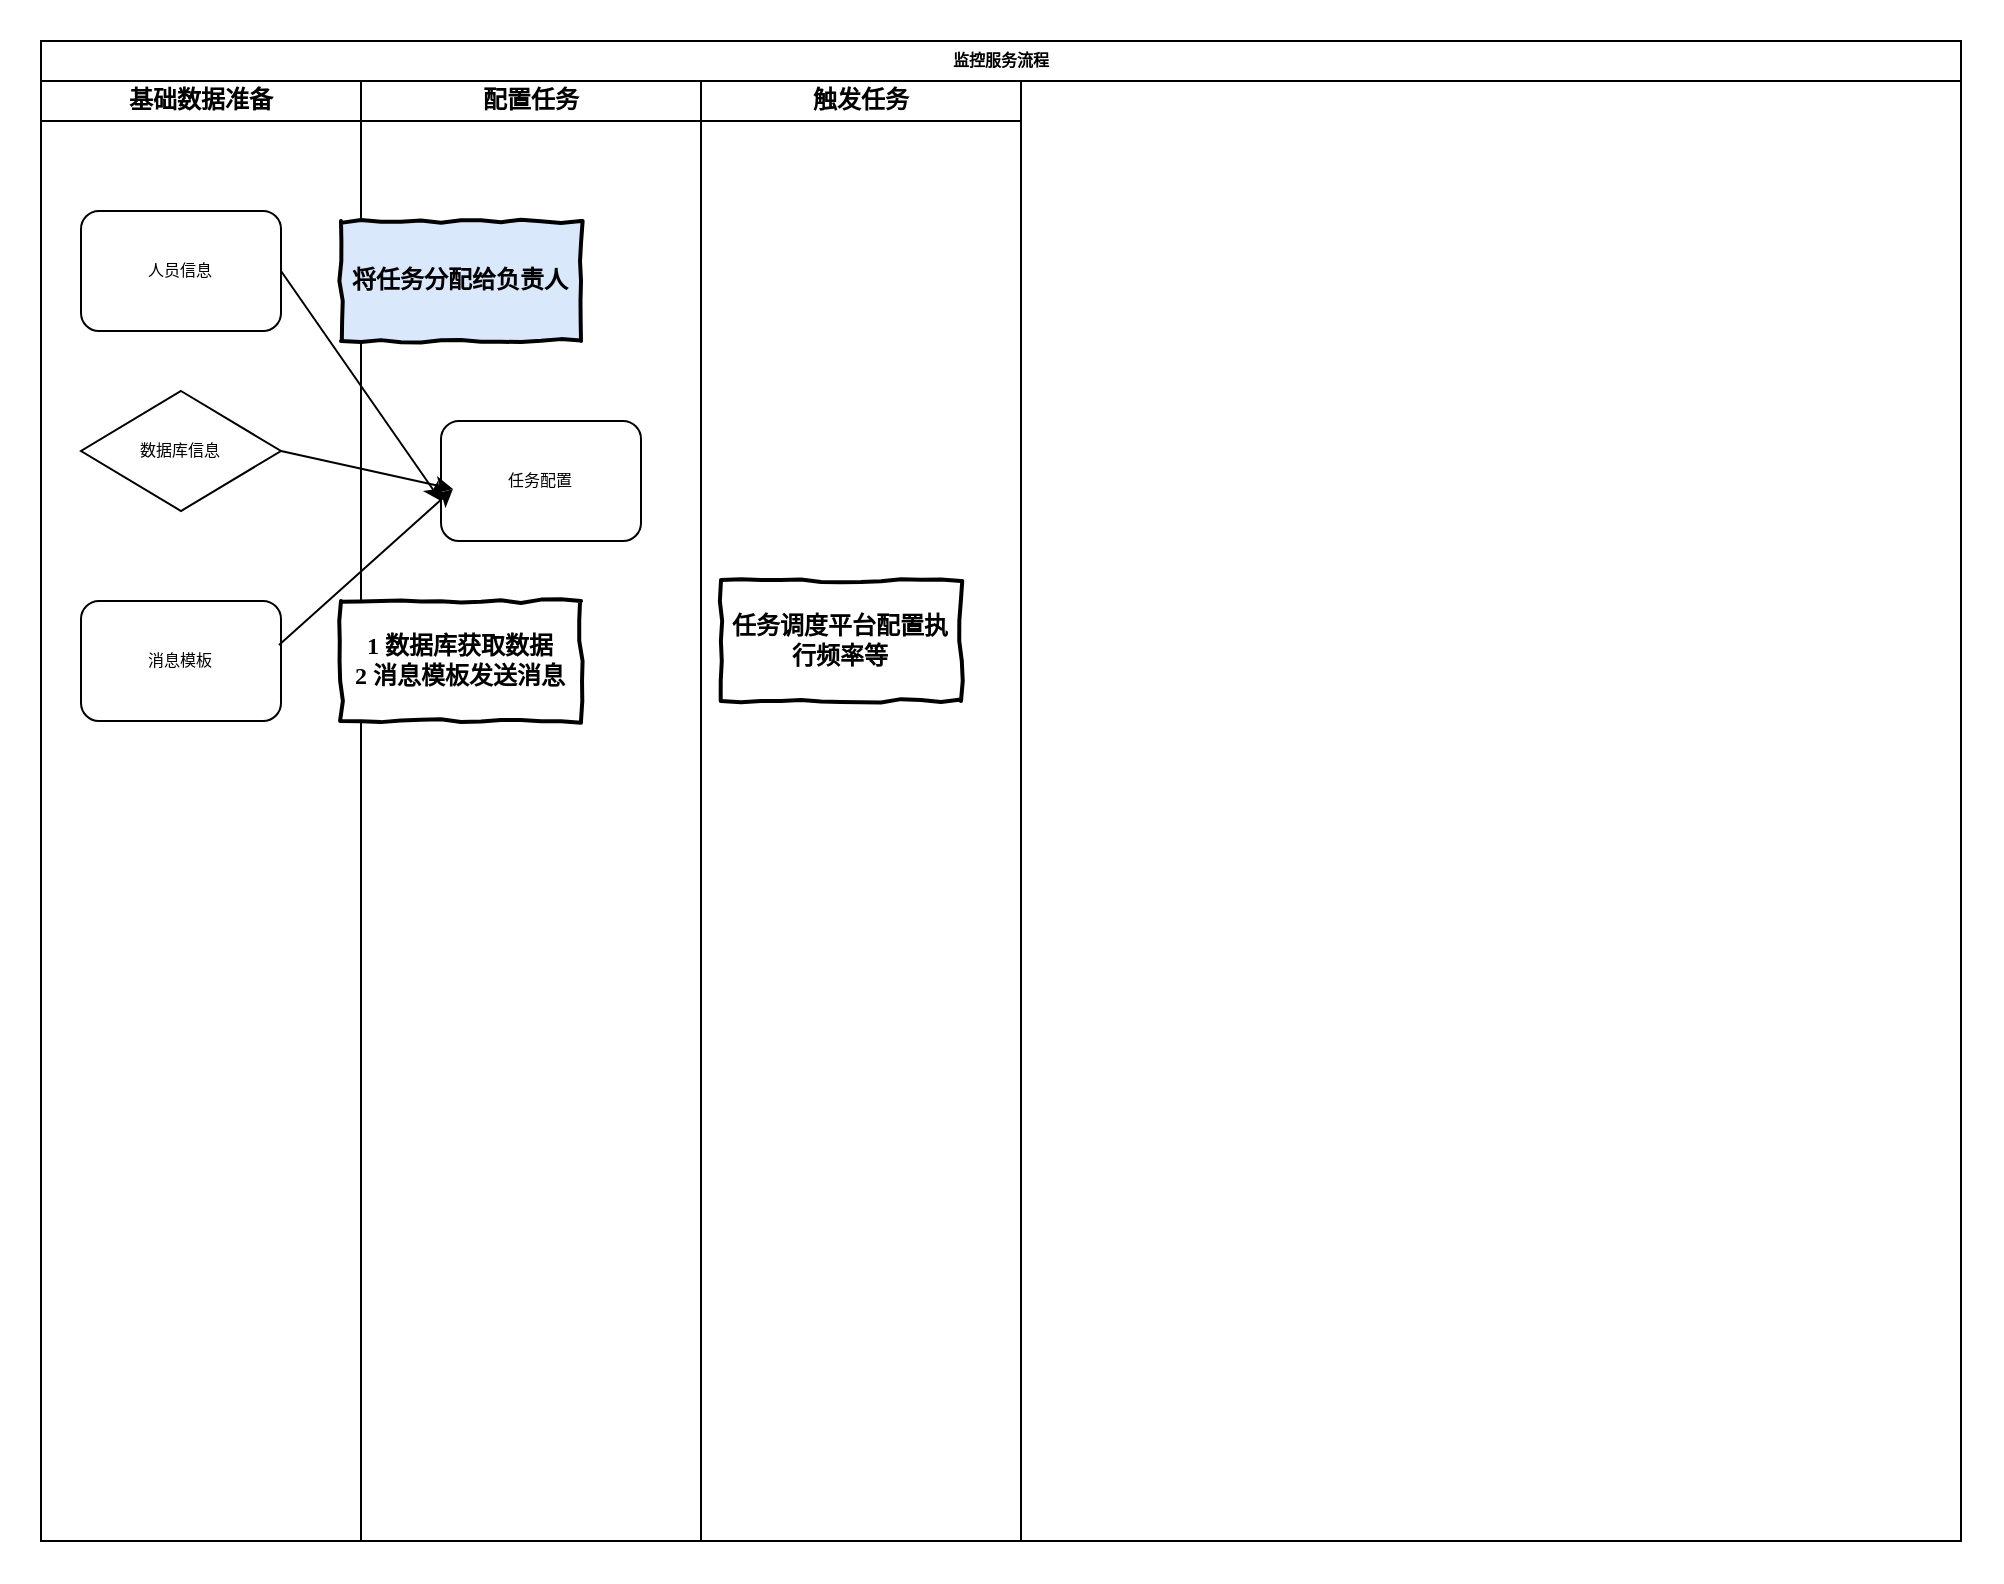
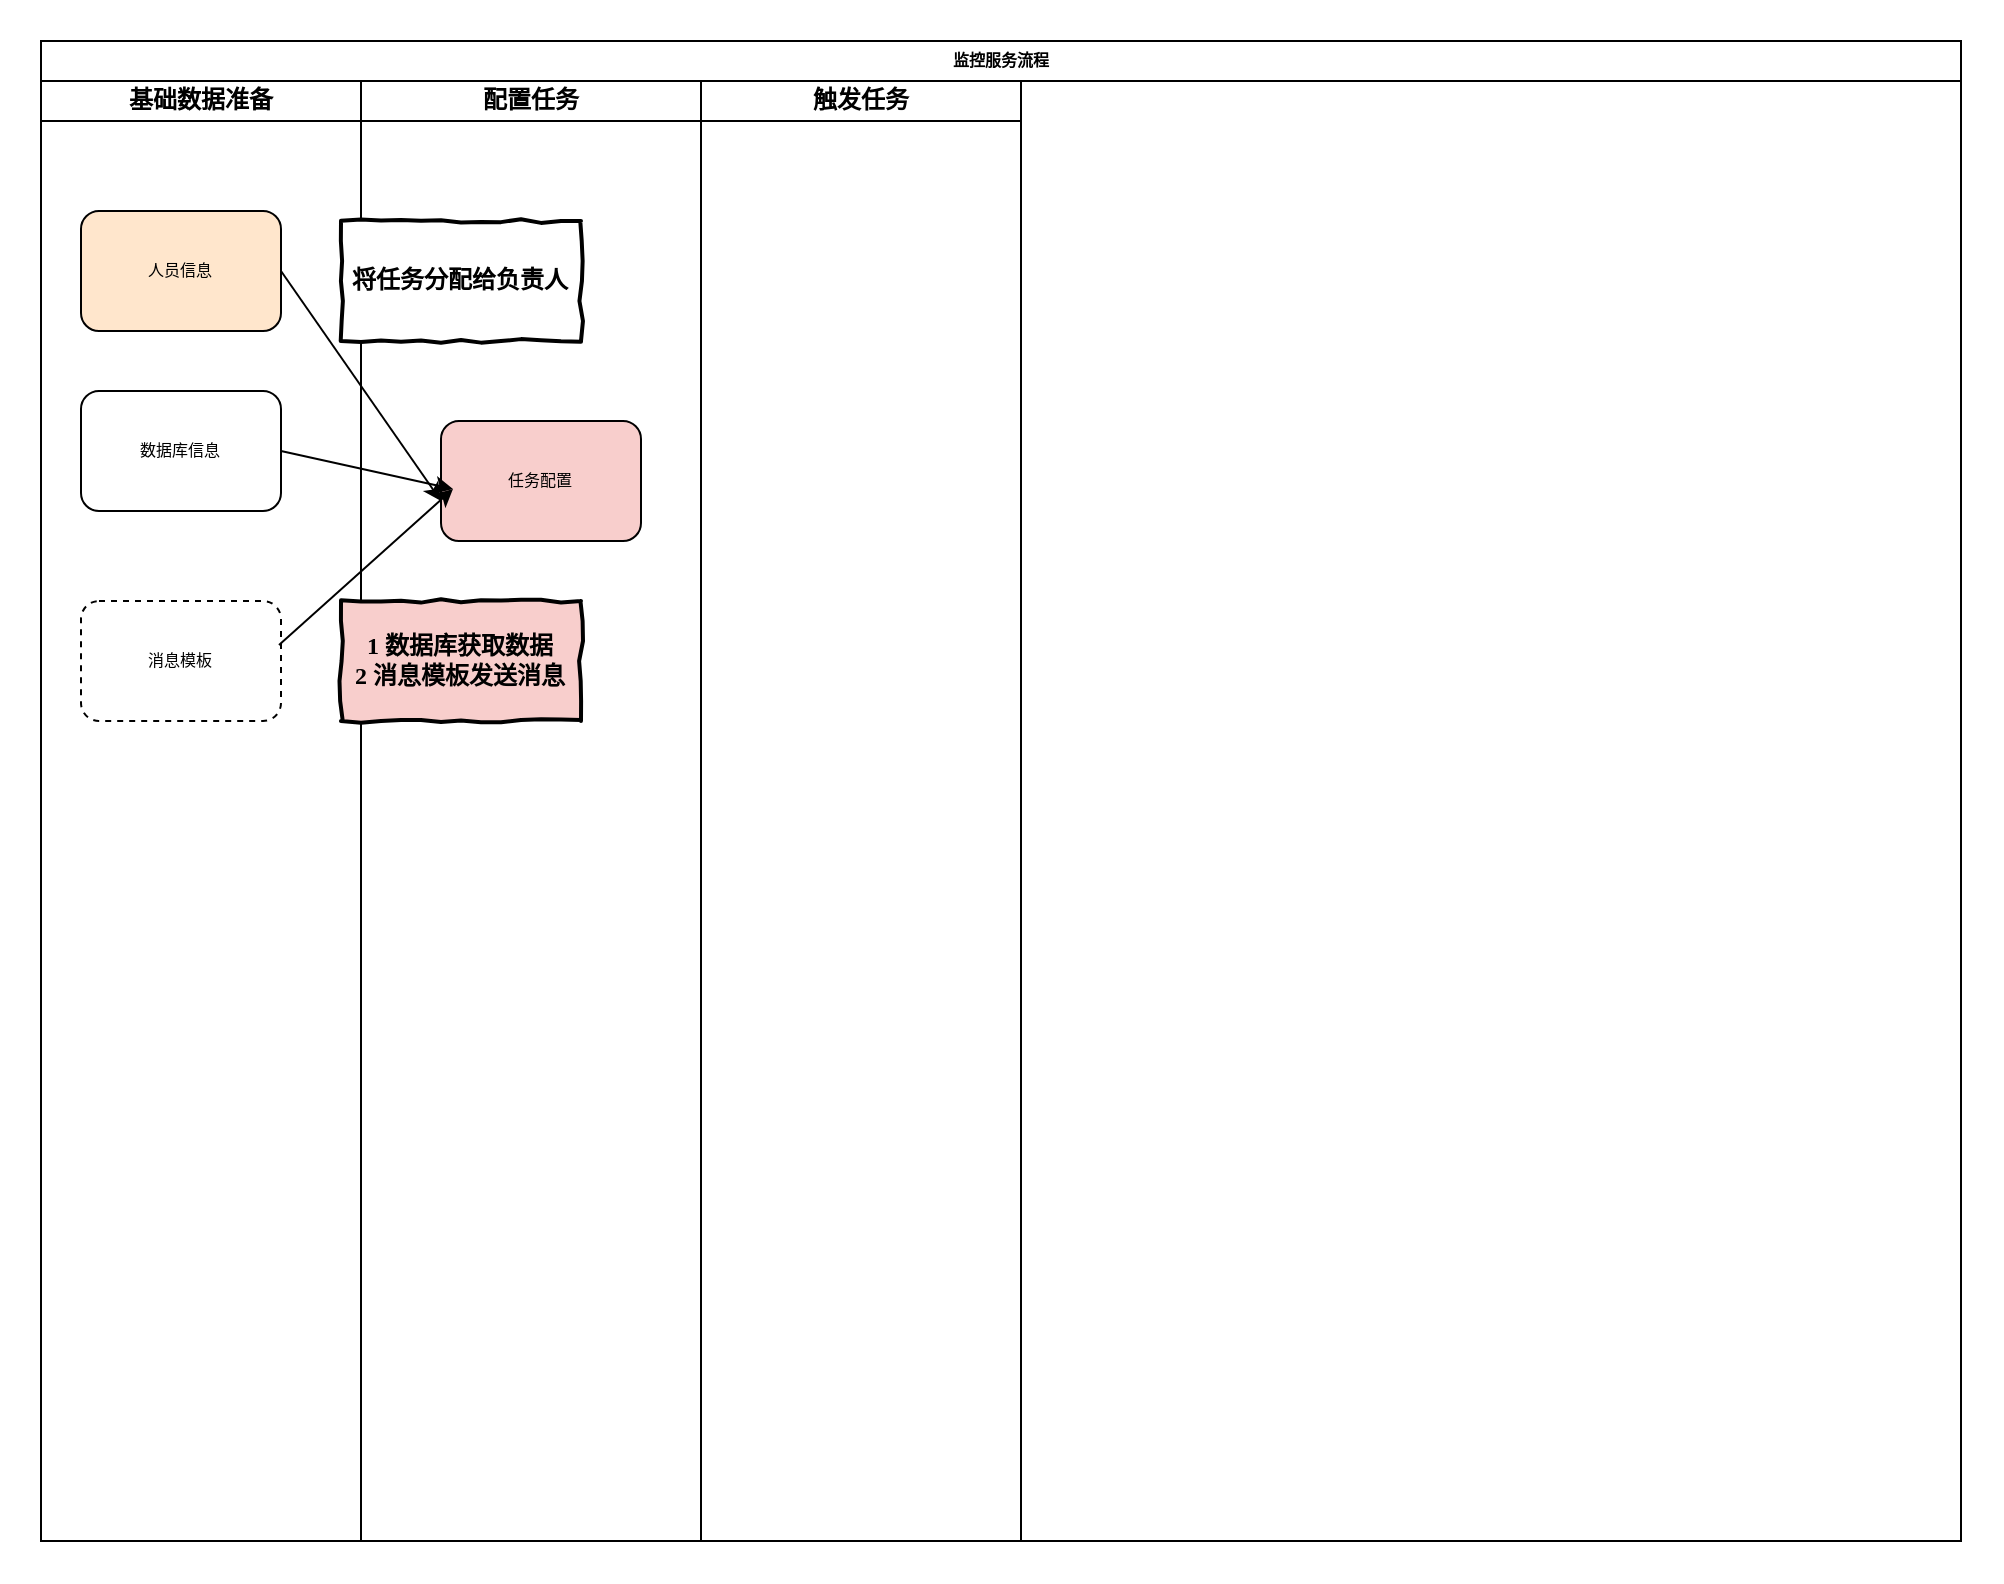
- <mxCell id="4" value="人员信息" style="rounded=1;whiteSpace=wrap;html=1;shadow=0;labelBackgroundColor=none;strokeColor=#000000;strokeWidth=1;fillColor=#ffffff;fontFamily=Verdana;fontSize=8;fontColor=#000000;align=center;" parent="3" vertex="1"><mxGeometry x="20" y="65" width="100" height="60" as="geometry" /></mxCell>
+ <mxCell id="4" value="人员信息" style="rounded=1;whiteSpace=wrap;html=1;shadow=0;labelBackgroundColor=none;strokeColor=#000000;strokeWidth=1;fillColor=#ffe6cc;fontFamily=Verdana;fontSize=8;fontColor=#000000;align=center;" parent="3" vertex="1"><mxGeometry x="20" y="65" width="100" height="60" as="geometry" /></mxCell>
- <mxCell id="9" value="将任务分配给负责人" style="html=1;whiteSpace=wrap;comic=1;strokeWidth=2;fontFamily=Comic Sans MS;fontStyle=1;fillColor=#dae8fc;" vertex="1" parent="7"><mxGeometry x="-10" y="70" width="120" height="60" as="geometry" /></mxCell>
+ <mxCell id="9" value="将任务分配给负责人" style="html=1;whiteSpace=wrap;comic=1;strokeWidth=2;fontFamily=Comic Sans MS;fontStyle=1;" vertex="1" parent="7"><mxGeometry x="-10" y="70" width="120" height="60" as="geometry" /></mxCell>
- <mxCell id="5" value="数据库信息" style="rhombus;whiteSpace=wrap;html=1;shadow=0;labelBackgroundColor=none;strokeColor=#000000;strokeWidth=1;fillColor=#ffffff;fontFamily=Verdana;fontSize=8;fontColor=#000000;align=center;" parent="3" vertex="1"><mxGeometry x="20" y="155" width="100" height="60" as="geometry" /></mxCell>
+ <mxCell id="5" value="数据库信息" style="rounded=1;whiteSpace=wrap;html=1;shadow=0;labelBackgroundColor=none;strokeColor=#000000;strokeWidth=1;fillColor=#ffffff;fontFamily=Verdana;fontSize=8;fontColor=#000000;align=center;" parent="3" vertex="1"><mxGeometry x="20" y="155" width="100" height="60" as="geometry" /></mxCell>
- <mxCell id="8" value="任务配置" style="rounded=1;whiteSpace=wrap;html=1;shadow=0;labelBackgroundColor=none;strokeColor=#000000;strokeWidth=1;fillColor=#ffffff;fontFamily=Verdana;fontSize=8;fontColor=#000000;align=center;" parent="7" vertex="1"><mxGeometry x="40" y="170" width="100" height="60" as="geometry" /></mxCell>
+ <mxCell id="8" value="任务配置" style="rounded=1;whiteSpace=wrap;html=1;shadow=0;labelBackgroundColor=none;strokeColor=#000000;strokeWidth=1;fillColor=#f8cecc;fontFamily=Verdana;fontSize=8;fontColor=#000000;align=center;" parent="7" vertex="1"><mxGeometry x="40" y="170" width="100" height="60" as="geometry" /></mxCell>
- <mxCell id="12" value="任务调度平台配置执行频率等" style="html=1;whiteSpace=wrap;comic=1;strokeWidth=2;fontFamily=Comic Sans MS;fontStyle=1;" vertex="1" parent="11"><mxGeometry x="10" y="250" width="120" height="60" as="geometry" /></mxCell>
- <mxCell id="6" value="消息模板" style="rounded=1;whiteSpace=wrap;html=1;shadow=0;labelBackgroundColor=none;strokeColor=#000000;strokeWidth=1;fillColor=#ffffff;fontFamily=Verdana;fontSize=8;fontColor=#000000;align=center;" parent="3" vertex="1"><mxGeometry x="20" y="260" width="100" height="60" as="geometry" /></mxCell>
+ <mxCell id="6" value="消息模板" style="rounded=1;whiteSpace=wrap;html=1;shadow=0;labelBackgroundColor=none;strokeColor=#000000;strokeWidth=1;fillColor=#ffffff;fontFamily=Verdana;fontSize=8;fontColor=#000000;align=center;dashed=1;" parent="3" vertex="1"><mxGeometry x="20" y="260" width="100" height="60" as="geometry" /></mxCell>
- <mxCell id="10" value="1 数据库获取数据&lt;br&gt;2&amp;nbsp;消息模板发送消息" style="html=1;whiteSpace=wrap;comic=1;strokeWidth=2;fontFamily=Comic Sans MS;fontStyle=1;" vertex="1" parent="7"><mxGeometry x="-10" y="260" width="120" height="60" as="geometry" /></mxCell>
+ <mxCell id="10" value="1 数据库获取数据&lt;br&gt;2&amp;nbsp;消息模板发送消息" style="html=1;whiteSpace=wrap;comic=1;strokeWidth=2;fontFamily=Comic Sans MS;fontStyle=1;fillColor=#f8cecc;" vertex="1" parent="7"><mxGeometry x="-10" y="260" width="120" height="60" as="geometry" /></mxCell>
